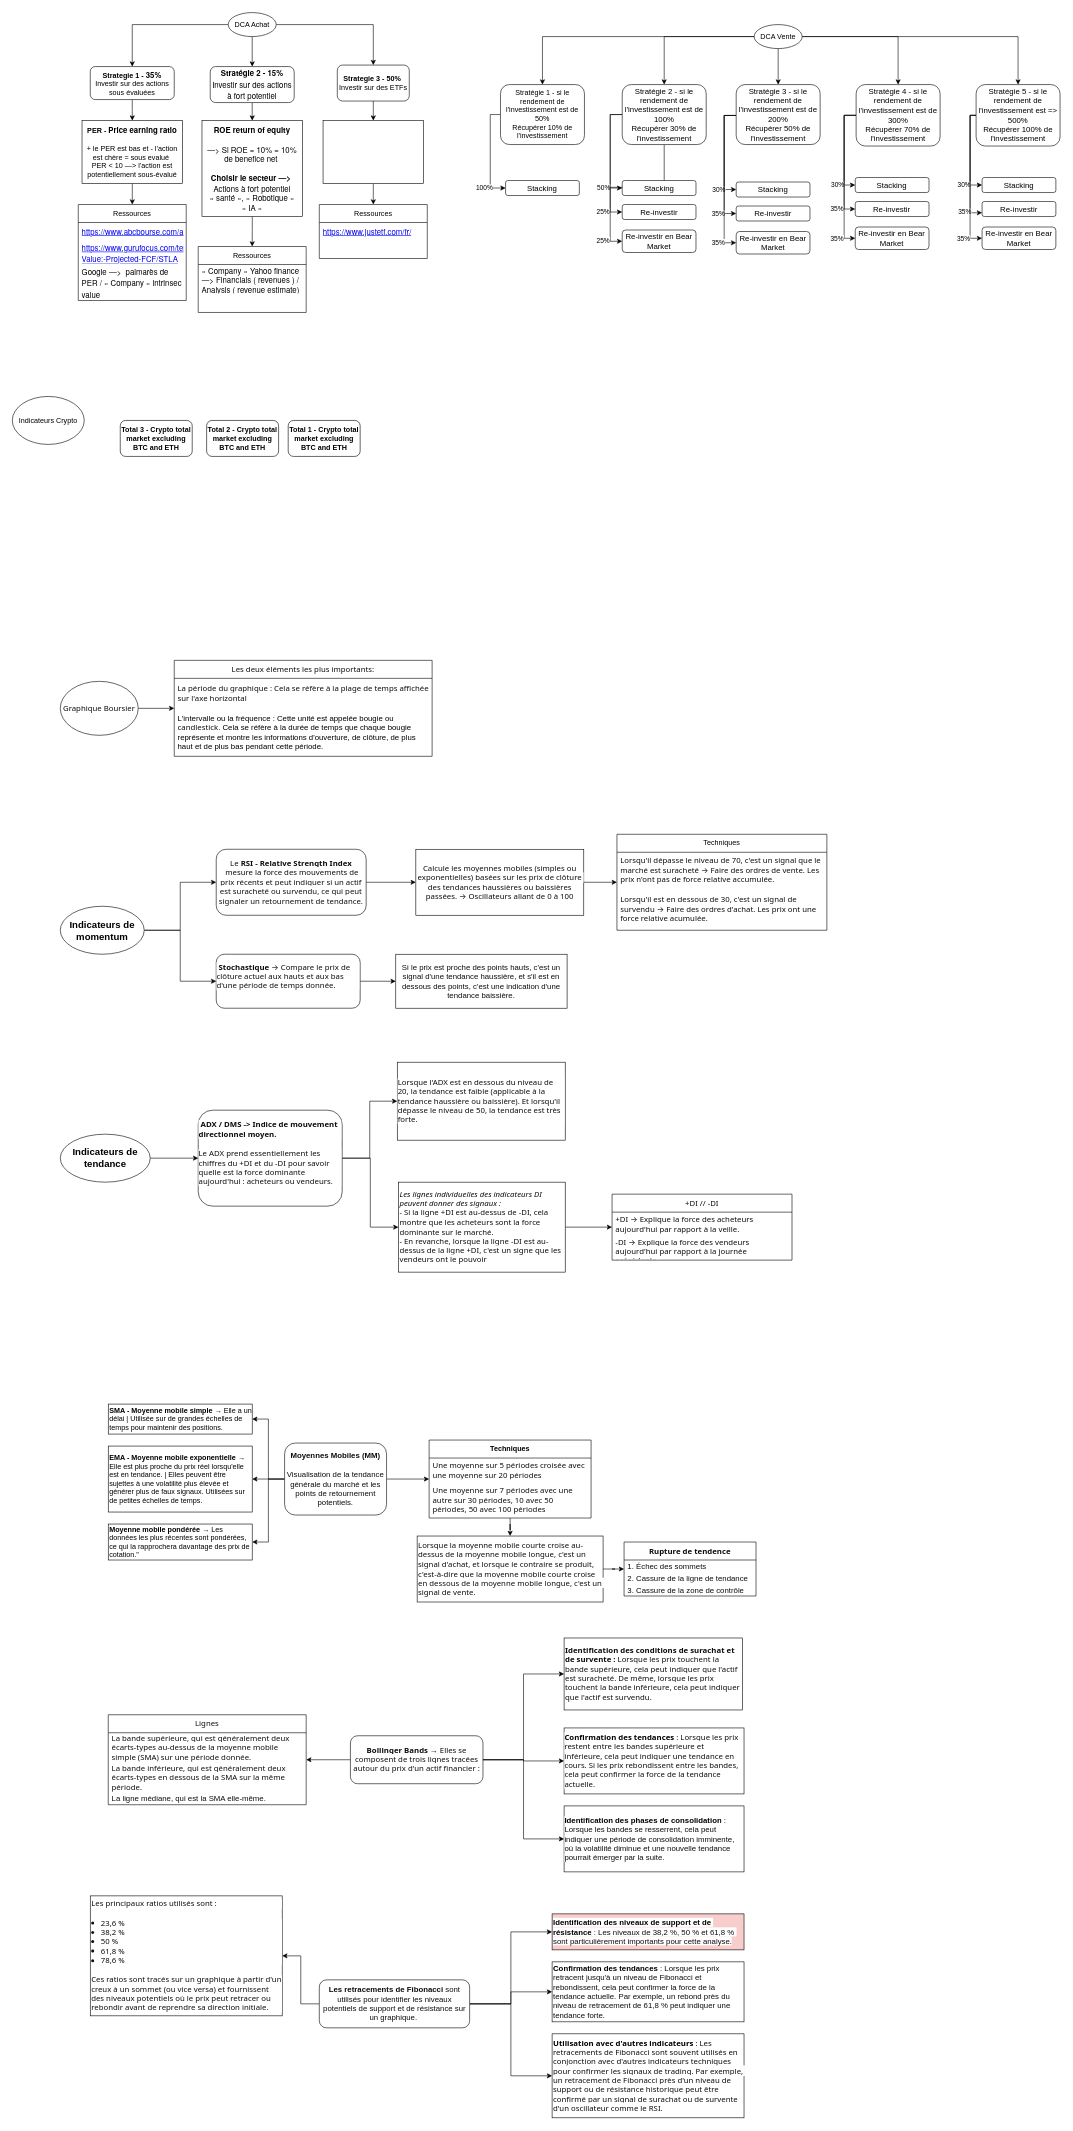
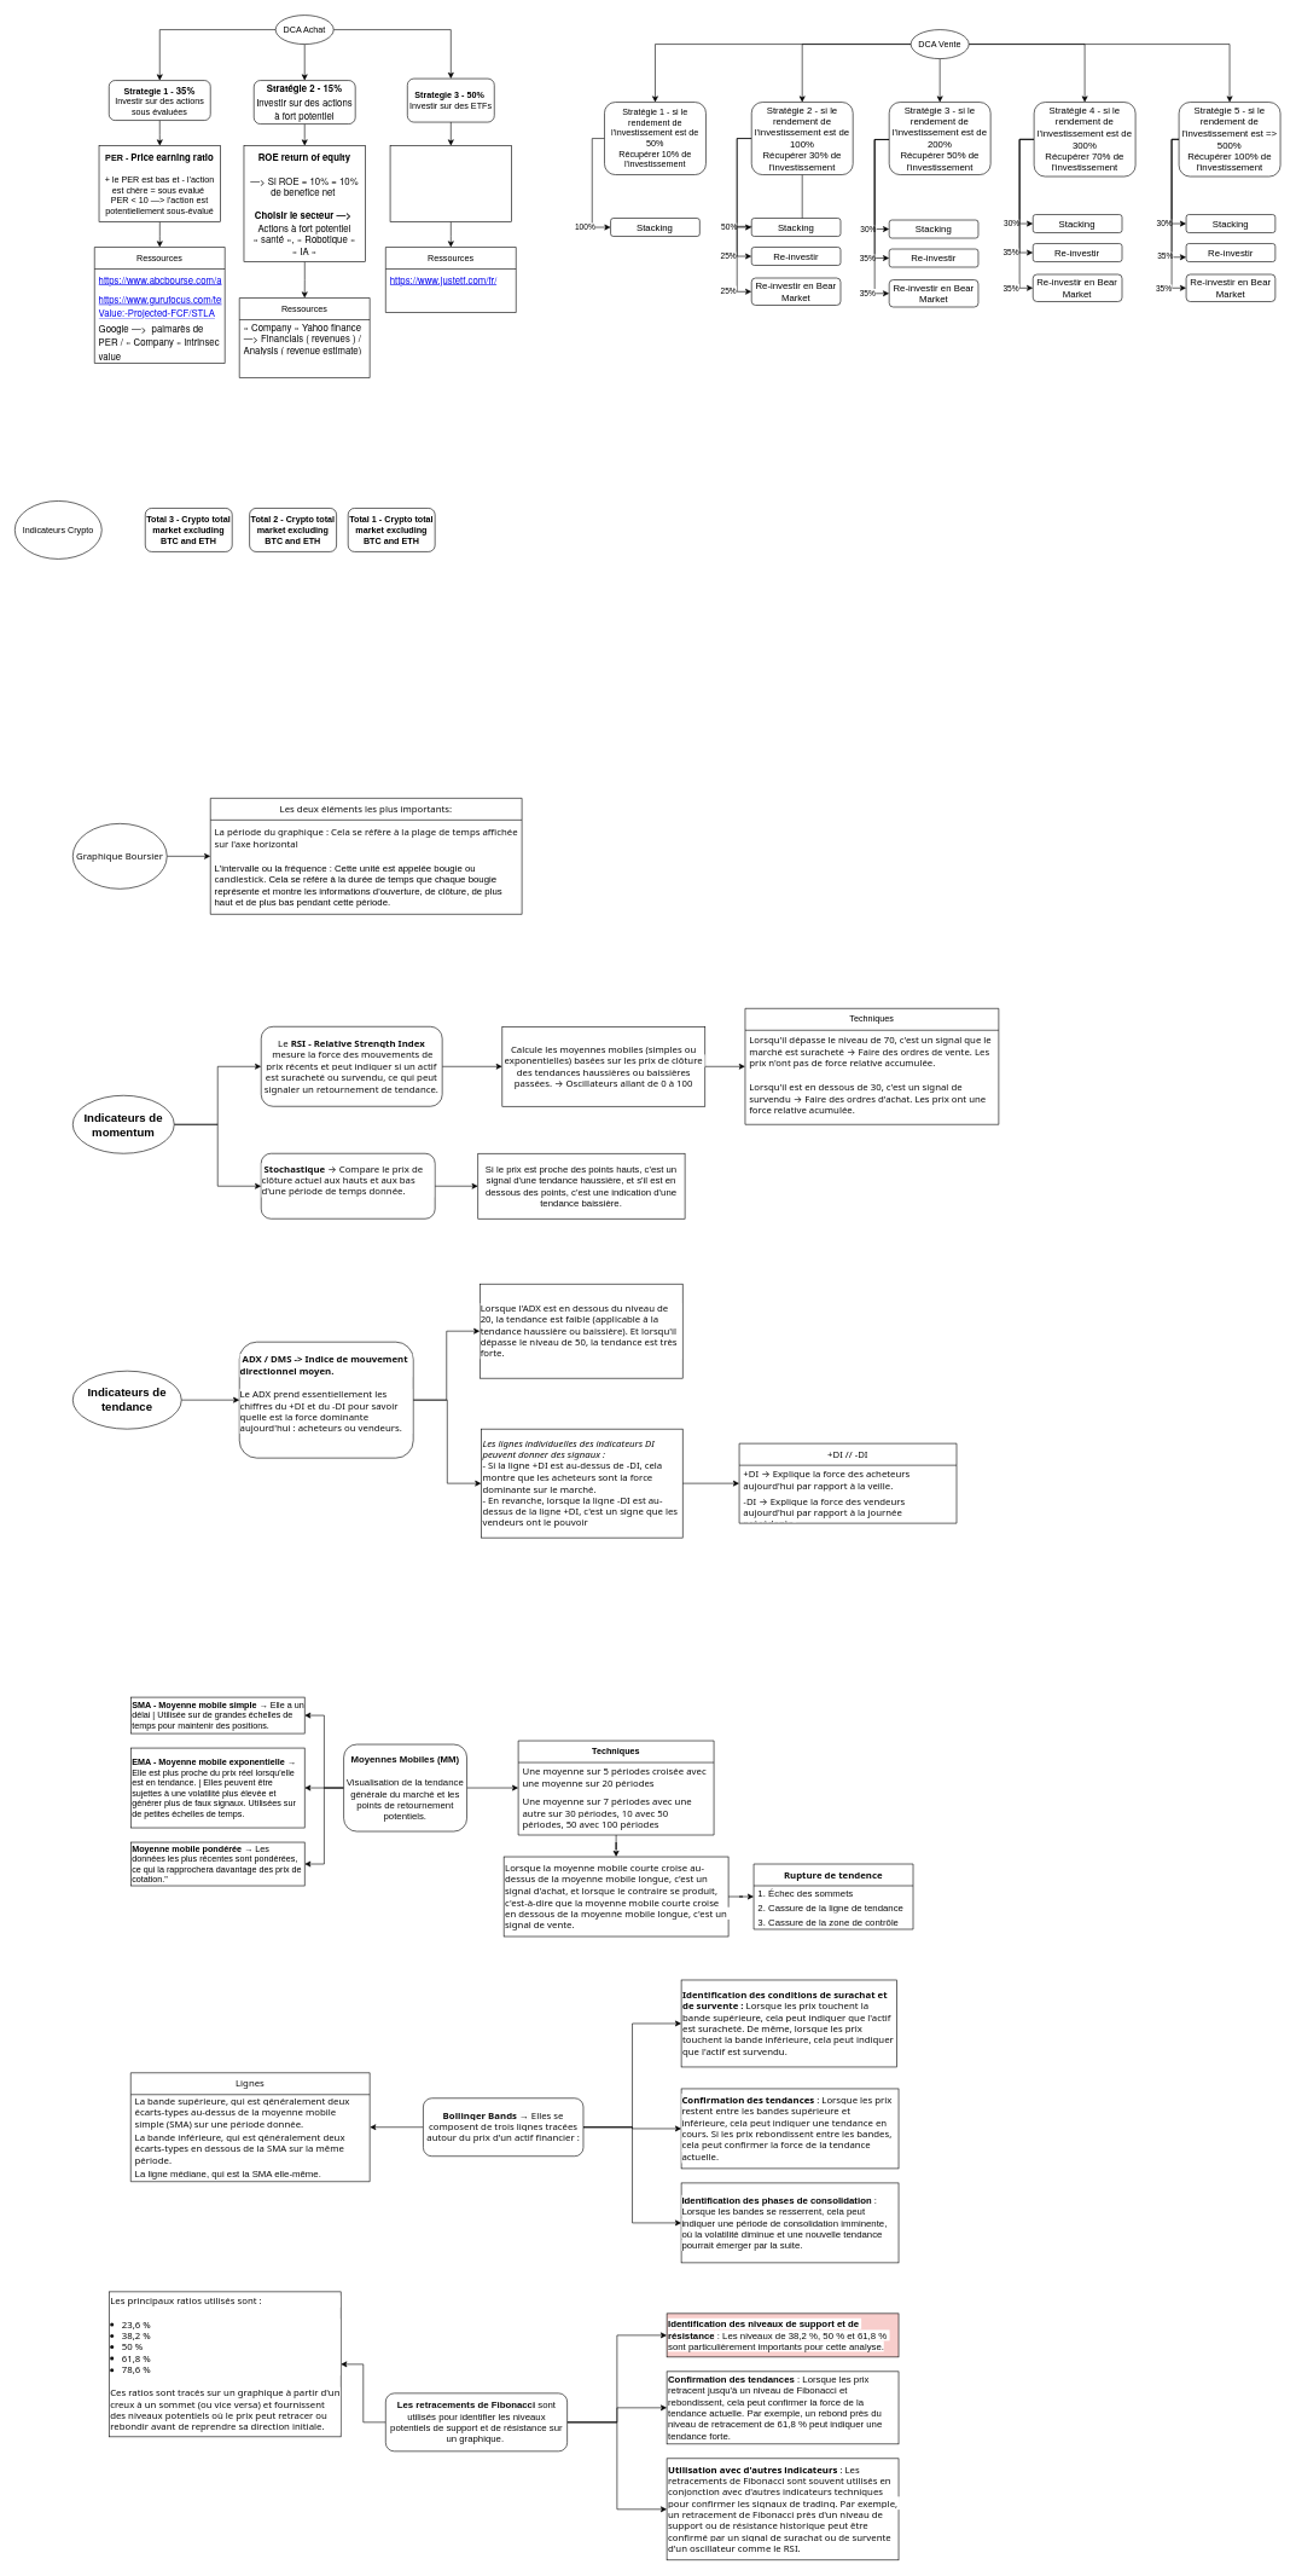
- <mxCell id="28" value="Indicateurs Crypto" style="ellipse;whiteSpace=wrap;html=1;" vertex="1" parent="1"><mxGeometry x="20" y="660" width="120" height="80" as="geometry" /></mxCell>
+ <mxCell id="28" value="Indicateurs Crypto" style="ellipse;whiteSpace=wrap;html=1;" vertex="1" parent="1"><mxGeometry x="20" y="690" width="120" height="80" as="geometry" /></mxCell>
